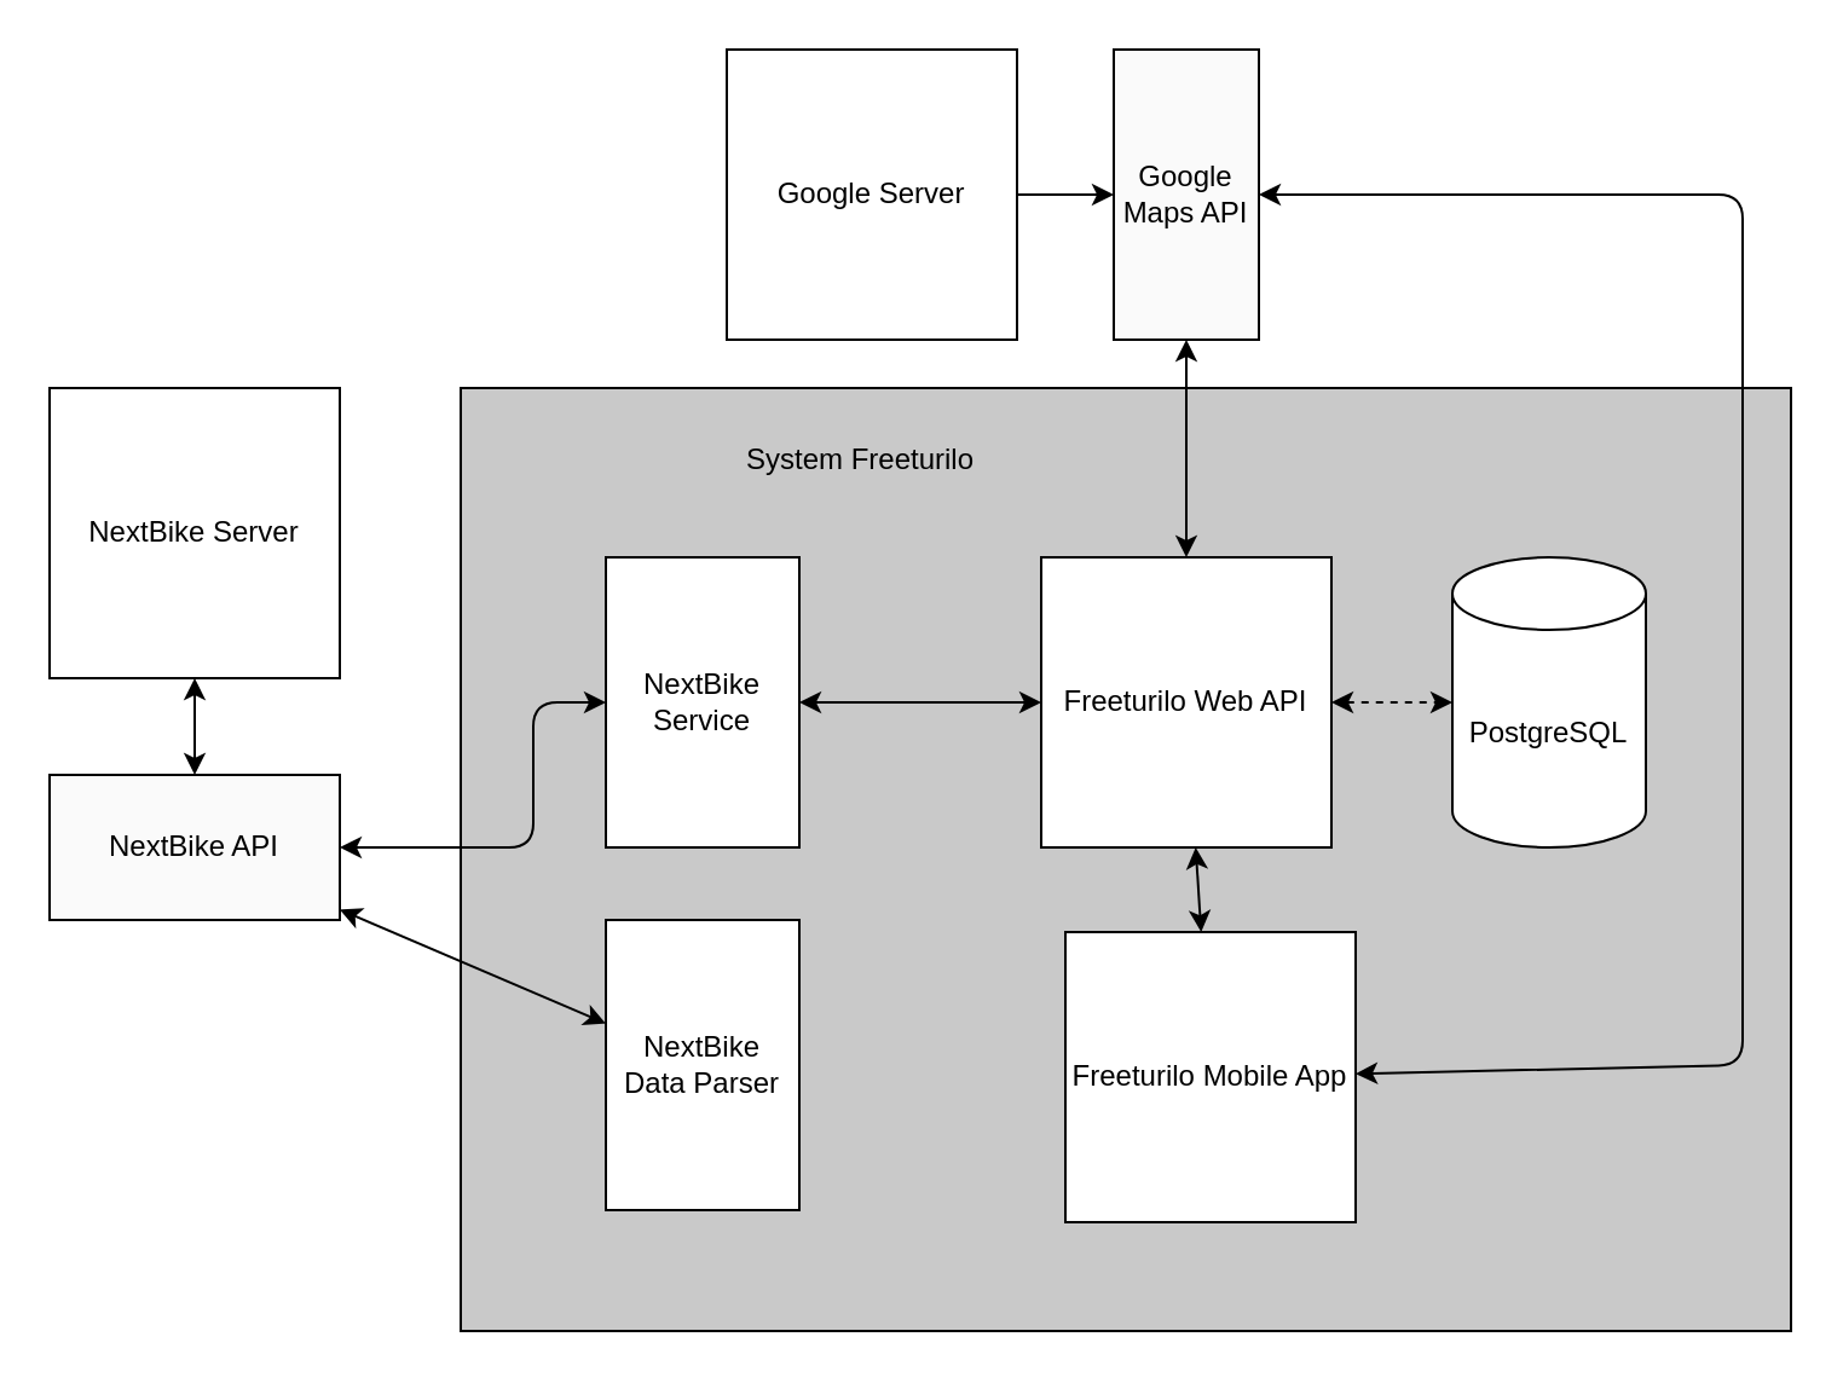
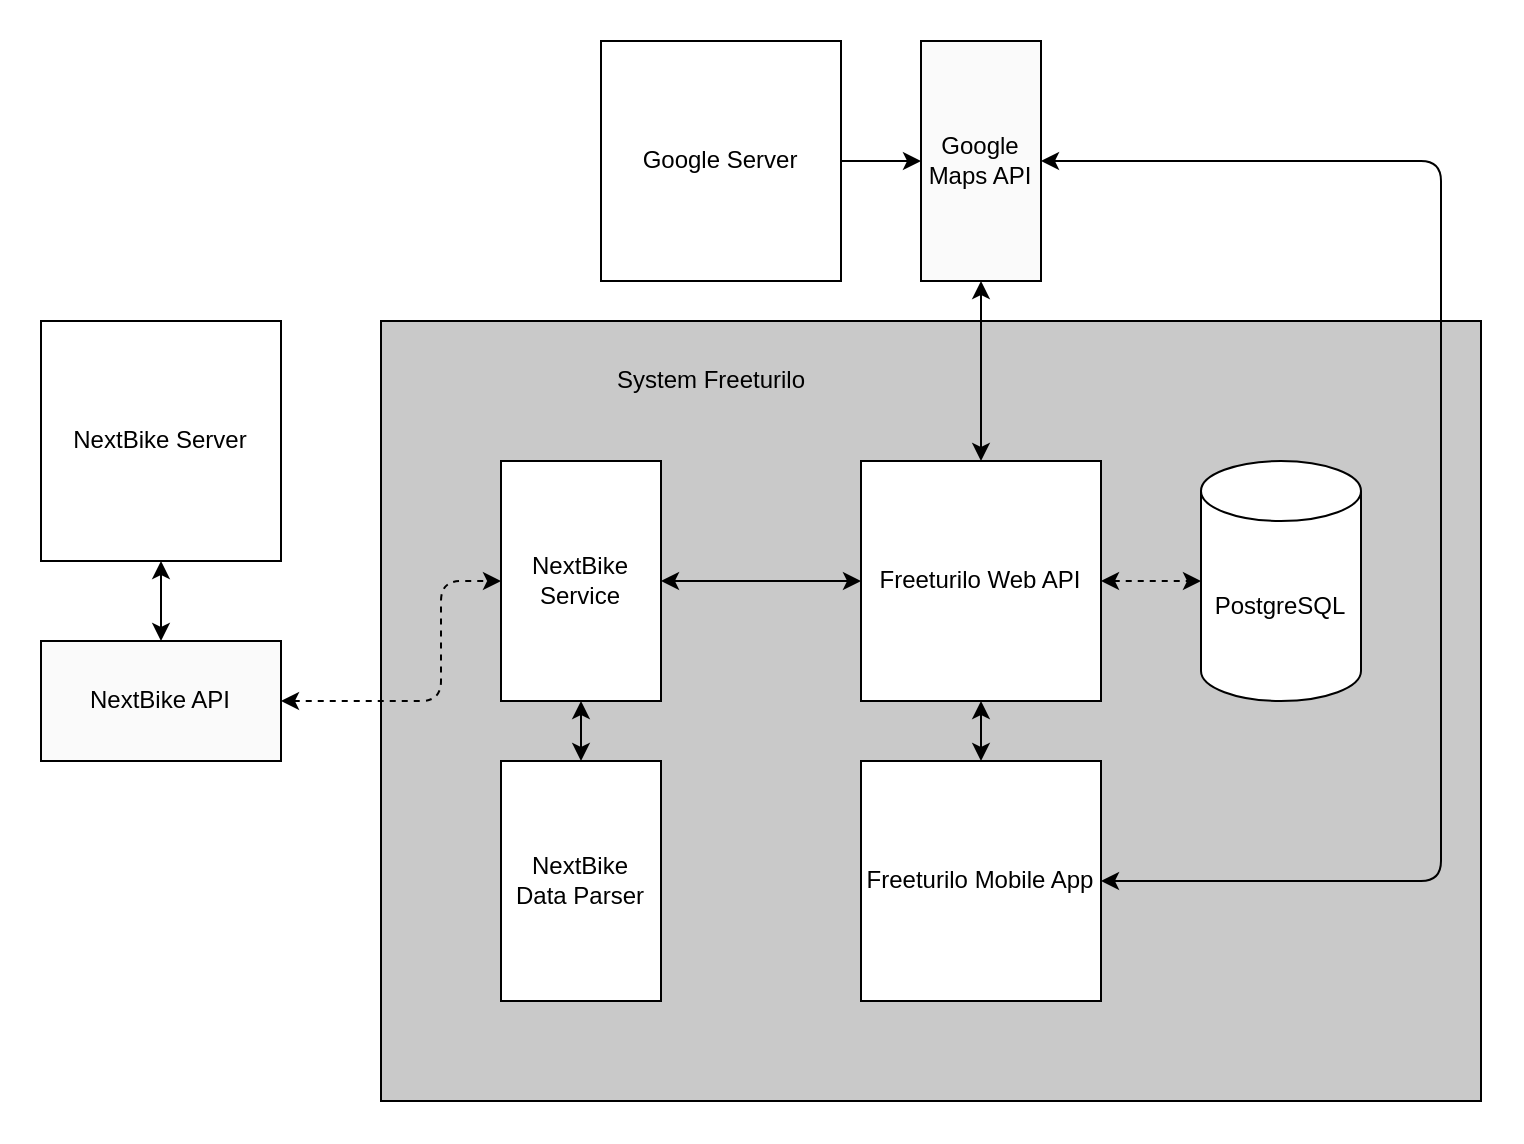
- <mxCell id="9" value="" style="endArrow=classic;startArrow=classic;html=1;" parent="1" source="15" target="4" edge="1"><mxGeometry width="50" height="50" relative="1" as="geometry"><mxPoint x="210" y="150" as="sourcePoint" /><mxPoint x="430" y="420" as="targetPoint" /><Array as="points"><mxPoint x="220" y="350" /><mxPoint x="220" y="290" /></Array></mxGeometry></mxCell>
+ <mxCell id="9" value="" style="endArrow=classic;startArrow=classic;html=1;dashed=1;" parent="1" source="15" target="4" edge="1"><mxGeometry width="50" height="50" relative="1" as="geometry"><mxPoint x="210" y="150" as="sourcePoint" /><mxPoint x="430" y="420" as="targetPoint" /><Array as="points"><mxPoint x="220" y="350" /><mxPoint x="220" y="290" /></Array></mxGeometry></mxCell>
- <mxCell id="10" value="" style="endArrow=classic;startArrow=classic;html=1;" parent="1" source="5" target="15" edge="1"><mxGeometry width="50" height="50" relative="1" as="geometry"><mxPoint x="380" y="510" as="sourcePoint" /><mxPoint x="430" y="460" as="targetPoint" /></mxGeometry></mxCell>
+ <mxCell id="10" value="" style="endArrow=classic;startArrow=classic;html=1;" parent="1" source="5" target="4" edge="1"><mxGeometry width="50" height="50" relative="1" as="geometry"><mxPoint x="380" y="510" as="sourcePoint" /><mxPoint x="430" y="460" as="targetPoint" /></mxGeometry></mxCell>
- <mxCell id="8" value="Freeturilo Mobile App" style="whiteSpace=wrap;html=1;" parent="1" vertex="1"><mxGeometry x="440" y="385" width="120" height="120" as="geometry" /></mxCell>
+ <mxCell id="8" value="Freeturilo Mobile App" style="whiteSpace=wrap;html=1;" parent="1" vertex="1"><mxGeometry x="430" y="380" width="120" height="120" as="geometry" /></mxCell>
